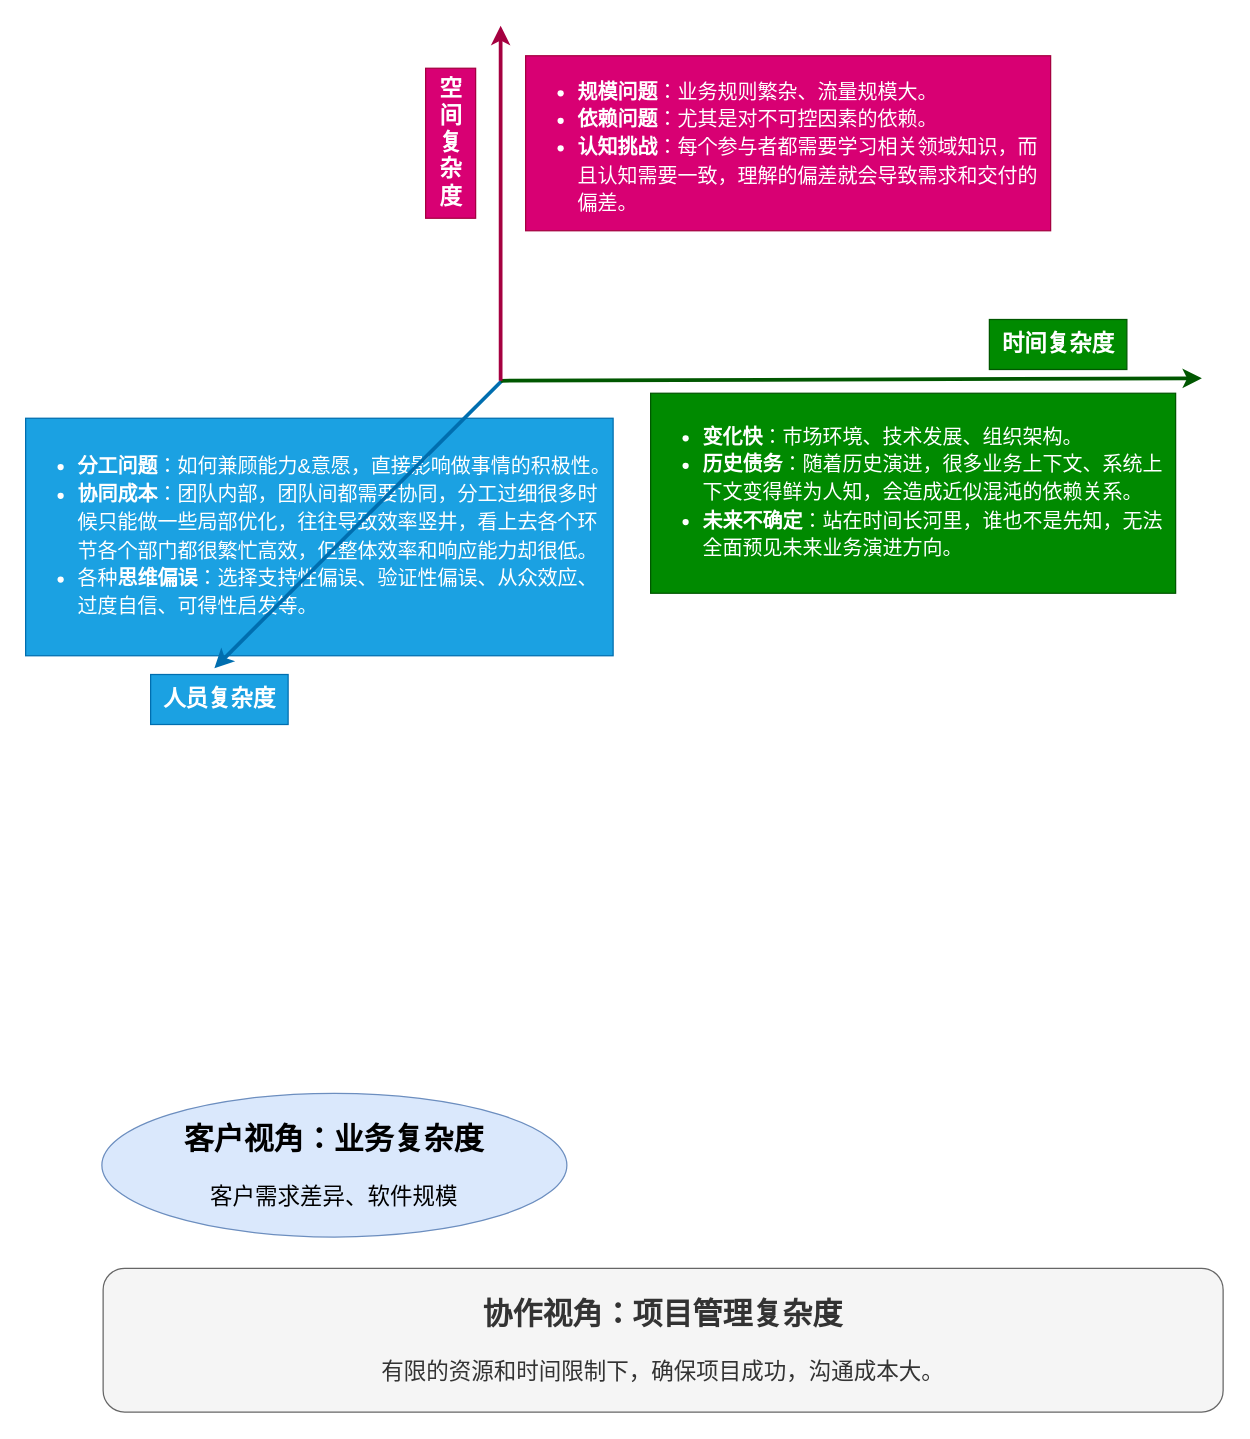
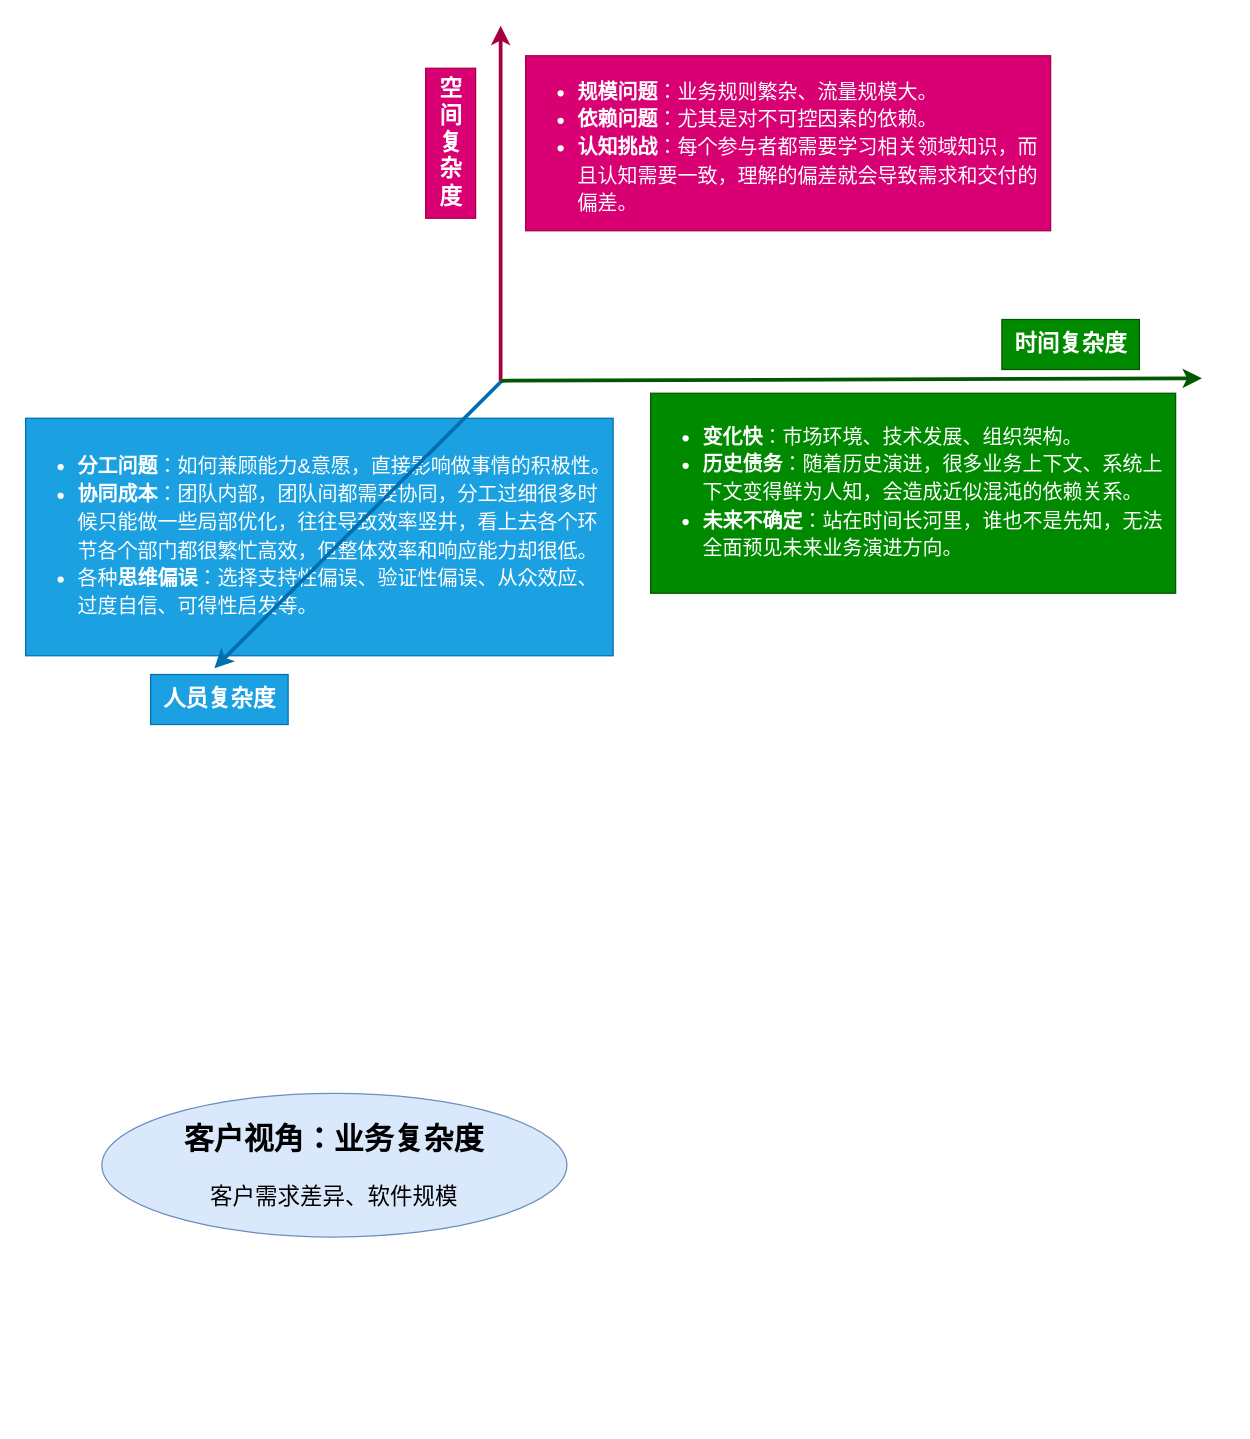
- <mxCell id="6" value="时间复杂度" style="text;html=1;align=center;verticalAlign=middle;resizable=0;points=[];autosize=1;strokeColor=#005700;fillColor=#008a00;fontStyle=1;fontSize=18;fontColor=#ffffff;" parent="1" vertex="1"><mxGeometry x="791" y="255" width="110" height="40" as="geometry" /></mxCell>
+ <mxCell id="6" value="时间复杂度" style="text;html=1;align=center;verticalAlign=middle;resizable=0;points=[];autosize=1;strokeColor=#005700;fillColor=#008a00;fontStyle=1;fontSize=18;fontColor=#ffffff;" parent="1" vertex="1"><mxGeometry x="801" y="255" width="110" height="40" as="geometry" /></mxCell>
- <mxCell id="12" value="&lt;font style=&quot;font-size: 24px;&quot;&gt;&lt;b&gt;协作视角：项目管理复杂度&lt;/b&gt;&lt;/font&gt;&lt;br&gt;&lt;br&gt;有限的资源和时间限制下，确保项目成功，沟通成本大。" style="rounded=1;whiteSpace=wrap;html=1;fontSize=18;fillColor=#f5f5f5;fontColor=#333333;strokeColor=#666666;" parent="1" vertex="1"><mxGeometry x="82" y="1014" width="896" height="115" as="geometry" /></mxCell>
